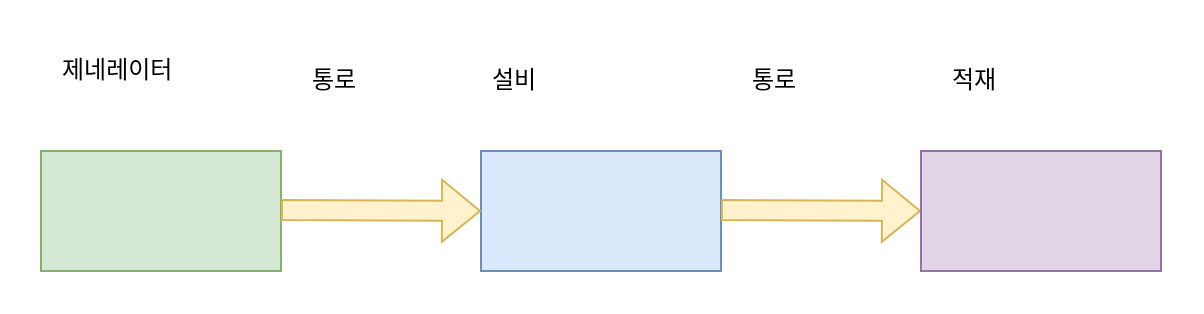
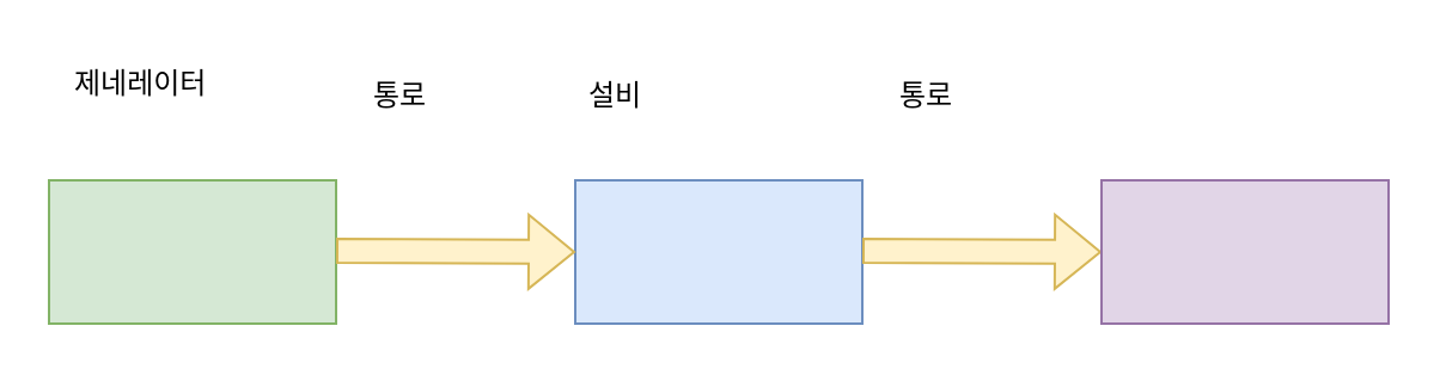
- <mxCell id="11" value="적재" style="text;strokeColor=none;fillColor=none;align=left;verticalAlign=middle;spacingLeft=4;spacingRight=4;overflow=hidden;points=[[0,0.5],[1,0.5]];portConstraint=eastwest;rotatable=0;whiteSpace=wrap;html=1;" parent="1" vertex="1"><mxGeometry x="470" y="25" width="80" height="30" as="geometry" /></mxCell>
